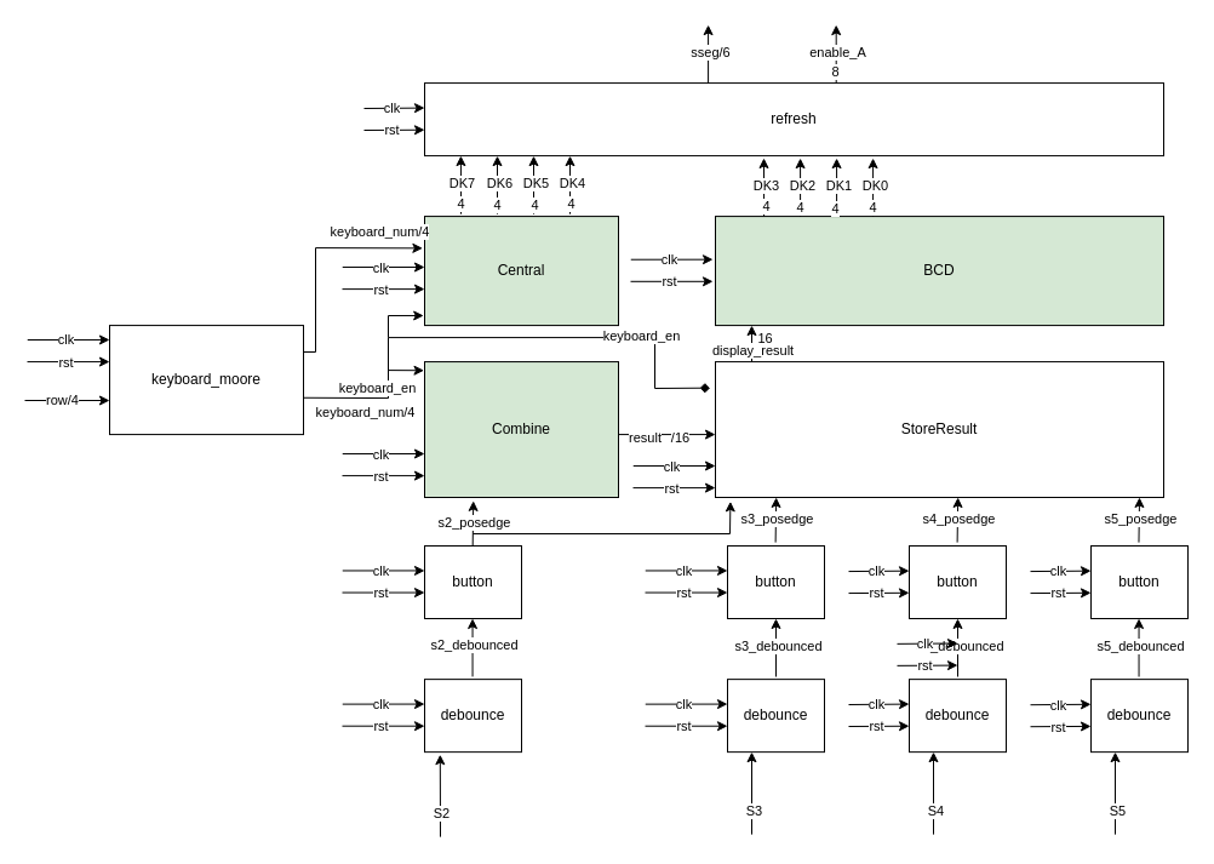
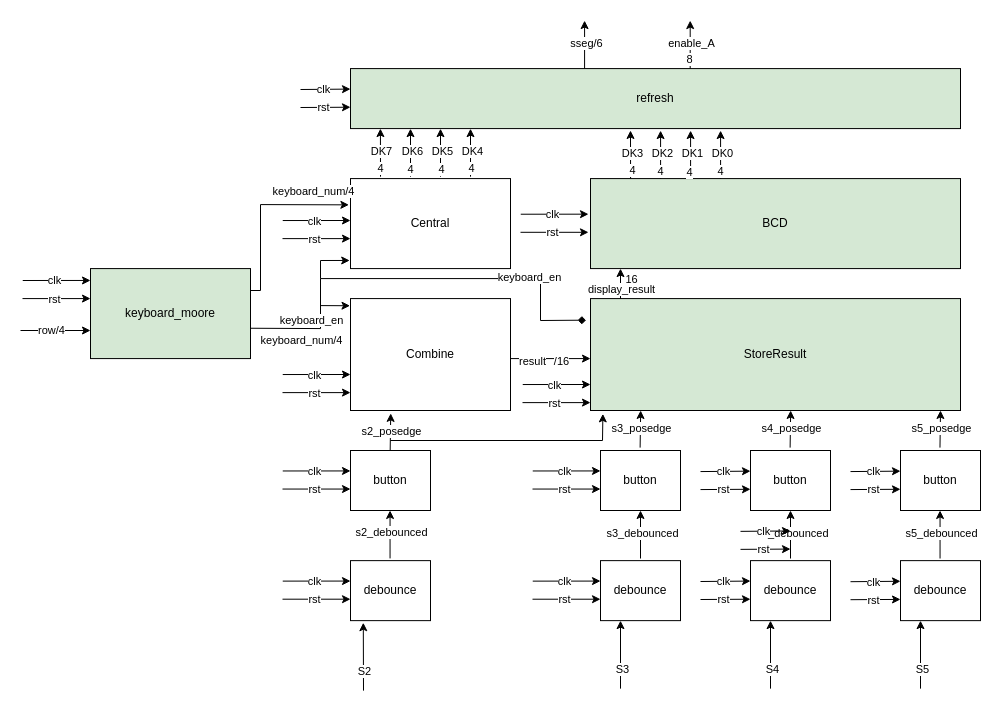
- <mxCell id="7" value="refresh" style="rounded=0;whiteSpace=wrap;html=1;" vertex="1" parent="1"><mxGeometry x="350" y="68.08" width="610" height="60" as="geometry" /></mxCell>
+ <mxCell id="7" value="refresh" style="rounded=0;whiteSpace=wrap;html=1;fillColor=#d5e8d4;" vertex="1" parent="1"><mxGeometry x="350" y="68.08" width="610" height="60" as="geometry" /></mxCell>
- <mxCell id="3" value="Central" style="rounded=0;whiteSpace=wrap;html=1;fillColor=#d5e8d4;" vertex="1" parent="1"><mxGeometry x="350" y="178.08" width="160" height="90" as="geometry" /></mxCell>
+ <mxCell id="3" value="Central" style="rounded=0;whiteSpace=wrap;html=1;" vertex="1" parent="1"><mxGeometry x="350" y="178.08" width="160" height="90" as="geometry" /></mxCell>
- <mxCell id="2" value="keyboard_moore" style="rounded=0;whiteSpace=wrap;html=1;" vertex="1" parent="1"><mxGeometry x="90" y="268.08" width="160" height="90" as="geometry" /></mxCell>
+ <mxCell id="2" value="keyboard_moore" style="rounded=0;whiteSpace=wrap;html=1;fillColor=#d5e8d4;" vertex="1" parent="1"><mxGeometry x="90" y="268.08" width="160" height="90" as="geometry" /></mxCell>
- <mxCell id="4" value="Combine" style="rounded=0;whiteSpace=wrap;html=1;fillColor=#d5e8d4;" vertex="1" parent="1"><mxGeometry x="350" y="298.08" width="160" height="111.92" as="geometry" /></mxCell>
+ <mxCell id="4" value="Combine" style="rounded=0;whiteSpace=wrap;html=1;" vertex="1" parent="1"><mxGeometry x="350" y="298.08" width="160" height="111.92" as="geometry" /></mxCell>
- <mxCell id="5" value="StoreResult" style="rounded=0;whiteSpace=wrap;html=1;" vertex="1" parent="1"><mxGeometry x="590" y="298.08" width="370" height="111.92" as="geometry" /></mxCell>
+ <mxCell id="5" value="StoreResult" style="rounded=0;whiteSpace=wrap;html=1;fillColor=#d5e8d4;" vertex="1" parent="1"><mxGeometry x="590" y="298.08" width="370" height="111.92" as="geometry" /></mxCell>
